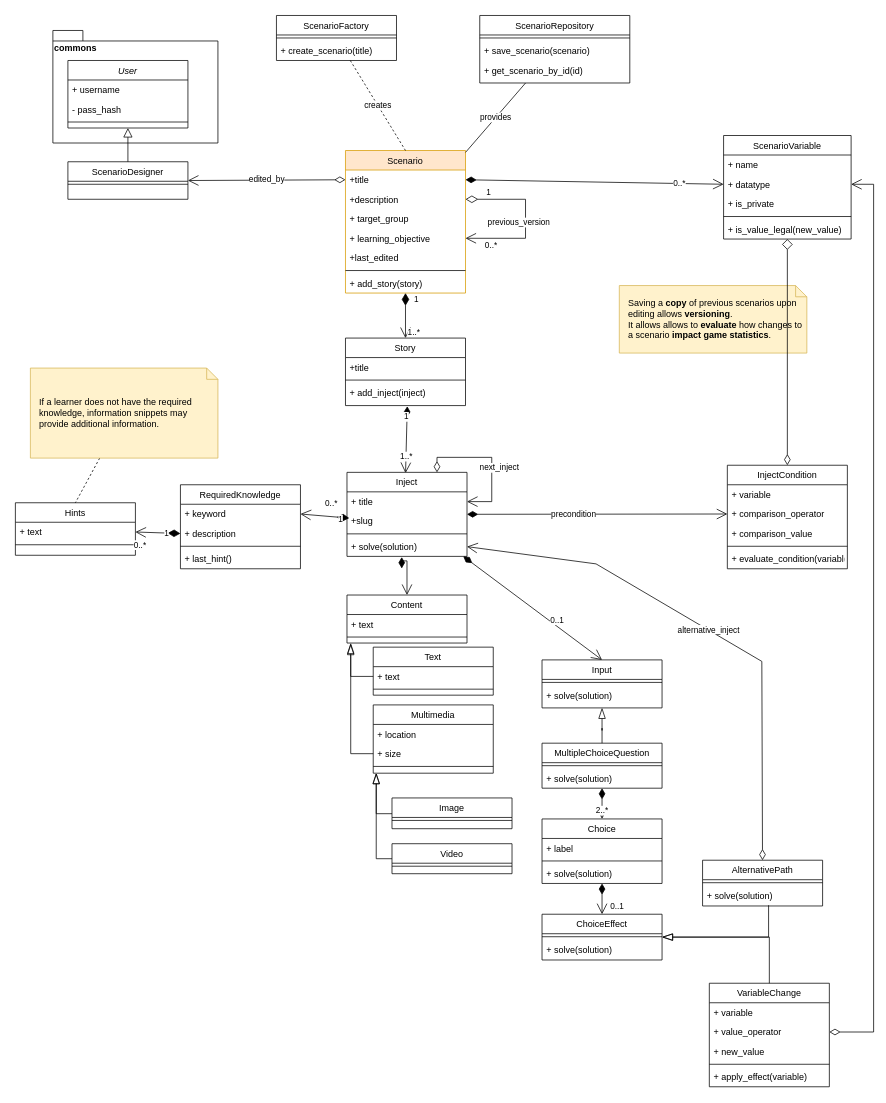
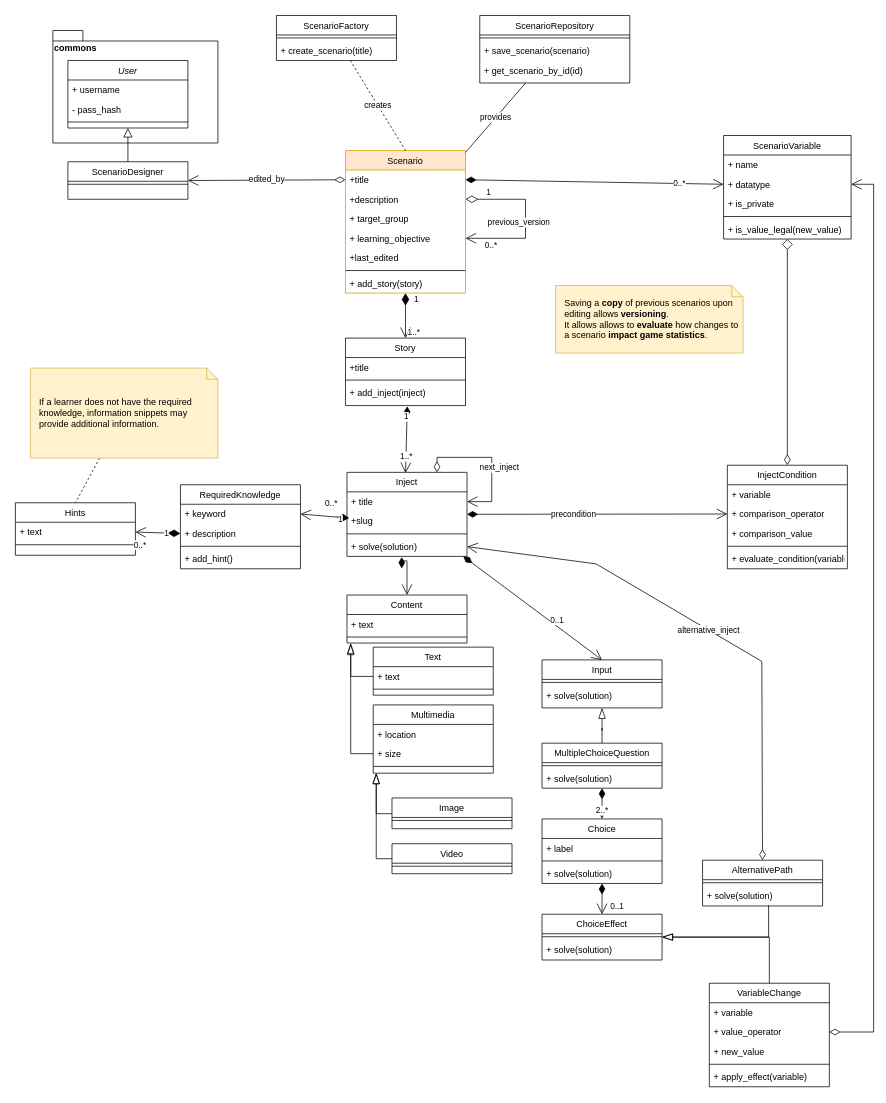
- <mxCell id="30" value="&lt;div&gt;Saving a &lt;b&gt;copy&lt;/b&gt; of previous scenarios upon editing allows &lt;b&gt;versioning&lt;/b&gt;. &lt;br&gt;&lt;/div&gt;&lt;div&gt;It allows allows to &lt;b&gt;evaluate&lt;/b&gt; how changes to a scenario &lt;b&gt;impact game statistics&lt;/b&gt;.&lt;/div&gt;" style="shape=note;size=15;align=left;spacingLeft=10;html=1;whiteSpace=wrap;fillColor=#fff2cc;strokeColor=#d6b656;" parent="1" vertex="1"><mxGeometry x="825" y="380" width="250" height="90" as="geometry" /></mxCell>
+ <mxCell id="30" value="&lt;div&gt;Saving a &lt;b&gt;copy&lt;/b&gt; of previous scenarios upon editing allows &lt;b&gt;versioning&lt;/b&gt;. &lt;br&gt;&lt;/div&gt;&lt;div&gt;It allows allows to &lt;b&gt;evaluate&lt;/b&gt; how changes to a scenario &lt;b&gt;impact game statistics&lt;/b&gt;.&lt;/div&gt;" style="shape=note;size=15;align=left;spacingLeft=10;html=1;whiteSpace=wrap;fillColor=#fff2cc;strokeColor=#d6b656;" parent="1" vertex="1"><mxGeometry x="740" y="380" width="250" height="90" as="geometry" /></mxCell>
- <mxCell id="48" value="+ last_hint()" style="text;align=left;verticalAlign=top;spacingLeft=4;spacingRight=4;overflow=hidden;rotatable=0;points=[[0,0.5],[1,0.5]];portConstraint=eastwest;rounded=0;shadow=0;html=0;" parent="44" vertex="1"><mxGeometry y="86" width="160" height="26" as="geometry" /></mxCell>
+ <mxCell id="48" value="+ add_hint()" style="text;align=left;verticalAlign=top;spacingLeft=4;spacingRight=4;overflow=hidden;rotatable=0;points=[[0,0.5],[1,0.5]];portConstraint=eastwest;rounded=0;shadow=0;html=0;" parent="44" vertex="1"><mxGeometry y="86" width="160" height="26" as="geometry" /></mxCell>
